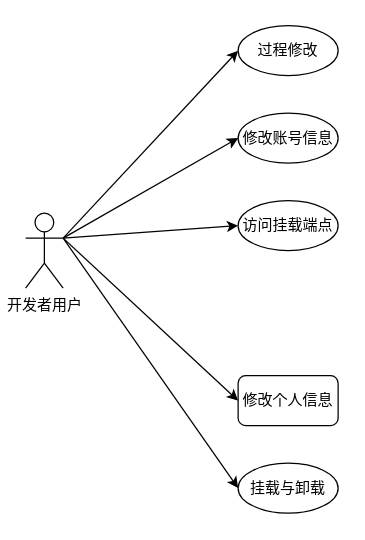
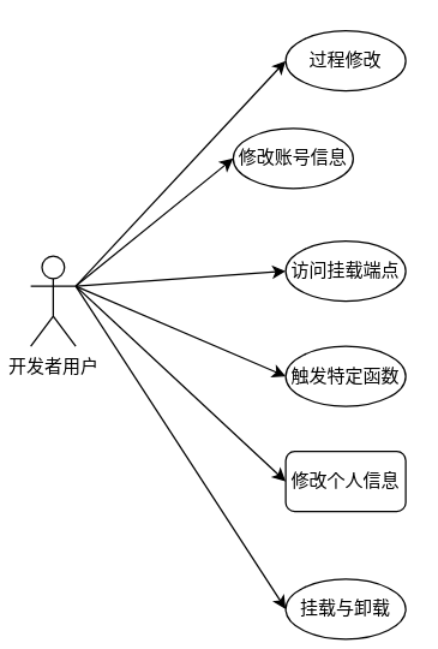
- <mxCell id="9" value="修改账号信息" style="ellipse;whiteSpace=wrap;html=1;" parent="1" vertex="1"><mxGeometry x="190" y="90" width="80" height="40" as="geometry" /></mxCell>
+ <mxCell id="9" value="修改账号信息" style="ellipse;whiteSpace=wrap;html=1;" parent="1" vertex="1"><mxGeometry x="155" y="85" width="80" height="40" as="geometry" /></mxCell>
+ <mxCell id="4" style="edgeStyle=none;rounded=0;orthogonalLoop=1;jettySize=auto;html=1;exitX=1;exitY=0.333;exitDx=0;exitDy=0;exitPerimeter=0;entryX=0;entryY=0.5;entryDx=0;entryDy=0;" parent="1" source="8" target="11" edge="1"><mxGeometry relative="1" as="geometry" /></mxCell>
+ <mxCell id="11" value="触发特定函数" style="ellipse;whiteSpace=wrap;html=1;" parent="1" vertex="1"><mxGeometry x="190" y="230" width="80" height="40" as="geometry" /></mxCell>
- <mxCell id="14" value="挂载与卸载" style="ellipse;whiteSpace=wrap;html=1;" parent="1" vertex="1"><mxGeometry x="190" y="370" width="80" height="40" as="geometry" /></mxCell>
+ <mxCell id="14" value="挂载与卸载" style="ellipse;whiteSpace=wrap;html=1;" parent="1" vertex="1"><mxGeometry x="190" y="385" width="80" height="40" as="geometry" /></mxCell>
